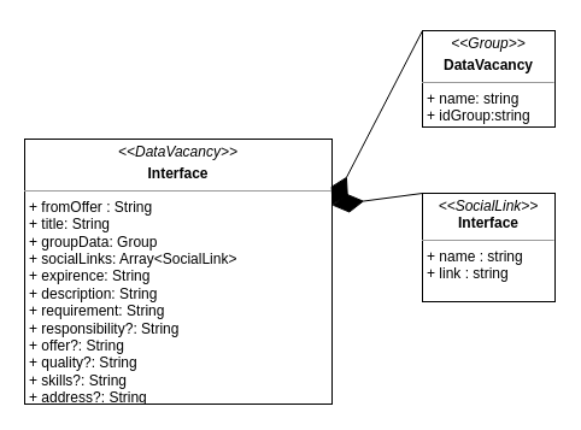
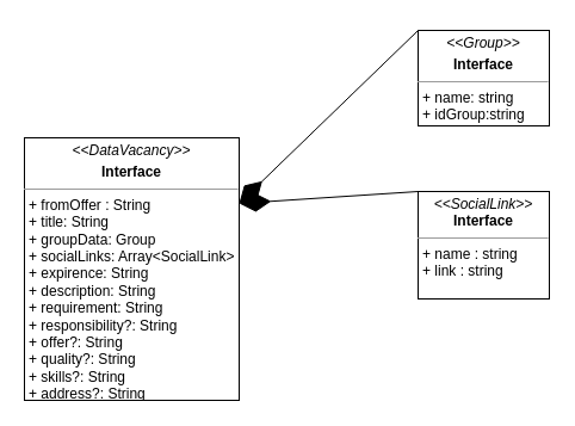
- <mxCell id="3" value="&lt;p style=&quot;margin: 0px ; margin-top: 4px ; text-align: center&quot;&gt;&lt;i&gt;&amp;lt;&amp;lt;Group&lt;/i&gt;&lt;i&gt;&amp;gt;&amp;gt;&lt;/i&gt;&lt;/p&gt;&lt;p style=&quot;margin: 0px ; margin-top: 4px ; text-align: center&quot;&gt;&lt;b&gt;DataVacancy&lt;/b&gt;&lt;/p&gt;&lt;hr size=&quot;1&quot;&gt;&lt;p style=&quot;margin: 0px ; margin-left: 4px&quot;&gt;+ name: string&lt;/p&gt;&lt;p style=&quot;margin: 0px ; margin-left: 4px&quot;&gt;+ idGroup:string&lt;/p&gt;" style="verticalAlign=top;align=left;overflow=fill;fontSize=12;fontFamily=Helvetica;html=1;" parent="1" vertex="1"><mxGeometry x="350" y="20" width="110" height="80" as="geometry" /></mxCell>
+ <mxCell id="3" value="&lt;p style=&quot;margin: 0px ; margin-top: 4px ; text-align: center&quot;&gt;&lt;i&gt;&amp;lt;&amp;lt;Group&lt;/i&gt;&lt;i&gt;&amp;gt;&amp;gt;&lt;/i&gt;&lt;/p&gt;&lt;p style=&quot;margin: 0px ; margin-top: 4px ; text-align: center&quot;&gt;&lt;b&gt;Interface&lt;/b&gt;&lt;/p&gt;&lt;hr size=&quot;1&quot;&gt;&lt;p style=&quot;margin: 0px ; margin-left: 4px&quot;&gt;+ name: string&lt;/p&gt;&lt;p style=&quot;margin: 0px ; margin-left: 4px&quot;&gt;+ idGroup:string&lt;/p&gt;" style="verticalAlign=top;align=left;overflow=fill;fontSize=12;fontFamily=Helvetica;html=1;" parent="1" vertex="1"><mxGeometry x="350" y="20" width="110" height="80" as="geometry" /></mxCell>
- <mxCell id="2" value="&lt;p style=&quot;margin: 0px ; margin-top: 4px ; text-align: center&quot;&gt;&lt;i&gt;&amp;lt;&amp;lt;DataVacancy&lt;/i&gt;&lt;i&gt;&amp;gt;&amp;gt;&lt;/i&gt;&lt;/p&gt;&lt;p style=&quot;margin: 0px ; margin-top: 4px ; text-align: center&quot;&gt;&lt;b&gt;Interface&lt;/b&gt;&lt;/p&gt;&lt;hr size=&quot;1&quot;&gt;&lt;p style=&quot;margin: 0px ; margin-left: 4px&quot;&gt;+ fromOffer : String&lt;/p&gt;&lt;p style=&quot;margin: 0px ; margin-left: 4px&quot;&gt;+ title: String&lt;/p&gt;&lt;p style=&quot;margin: 0px ; margin-left: 4px&quot;&gt;+ groupData: Group&lt;/p&gt;&lt;p style=&quot;margin: 0px ; margin-left: 4px&quot;&gt;+ socialLinks: Array&amp;lt;SocialLink&amp;gt;&lt;/p&gt;&lt;p style=&quot;margin: 0px ; margin-left: 4px&quot;&gt;+ expirence: String&lt;/p&gt;&lt;p style=&quot;margin: 0px ; margin-left: 4px&quot;&gt;+ description: String&lt;/p&gt;&lt;p style=&quot;margin: 0px ; margin-left: 4px&quot;&gt;+ requirement: String&lt;/p&gt;&lt;p style=&quot;margin: 0px ; margin-left: 4px&quot;&gt;+ responsibility?: String&lt;/p&gt;&lt;p style=&quot;margin: 0px ; margin-left: 4px&quot;&gt;+ offer?: String&lt;/p&gt;&lt;p style=&quot;margin: 0px ; margin-left: 4px&quot;&gt;+ quality?: String&lt;/p&gt;&lt;p style=&quot;margin: 0px ; margin-left: 4px&quot;&gt;+ skills?: String&lt;/p&gt;&lt;p style=&quot;margin: 0px ; margin-left: 4px&quot;&gt;+ address?: String&lt;/p&gt;" style="verticalAlign=top;align=left;overflow=fill;fontSize=12;fontFamily=Helvetica;html=1;" parent="1" vertex="1"><mxGeometry x="20" y="110" width="255" height="220" as="geometry" /></mxCell>
+ <mxCell id="2" value="&lt;p style=&quot;margin: 0px ; margin-top: 4px ; text-align: center&quot;&gt;&lt;i&gt;&amp;lt;&amp;lt;DataVacancy&lt;/i&gt;&lt;i&gt;&amp;gt;&amp;gt;&lt;/i&gt;&lt;/p&gt;&lt;p style=&quot;margin: 0px ; margin-top: 4px ; text-align: center&quot;&gt;&lt;b&gt;Interface&lt;/b&gt;&lt;/p&gt;&lt;hr size=&quot;1&quot;&gt;&lt;p style=&quot;margin: 0px ; margin-left: 4px&quot;&gt;+ fromOffer : String&lt;/p&gt;&lt;p style=&quot;margin: 0px ; margin-left: 4px&quot;&gt;+ title: String&lt;/p&gt;&lt;p style=&quot;margin: 0px ; margin-left: 4px&quot;&gt;+ groupData: Group&lt;/p&gt;&lt;p style=&quot;margin: 0px ; margin-left: 4px&quot;&gt;+ socialLinks: Array&amp;lt;SocialLink&amp;gt;&lt;/p&gt;&lt;p style=&quot;margin: 0px ; margin-left: 4px&quot;&gt;+ expirence: String&lt;/p&gt;&lt;p style=&quot;margin: 0px ; margin-left: 4px&quot;&gt;+ description: String&lt;/p&gt;&lt;p style=&quot;margin: 0px ; margin-left: 4px&quot;&gt;+ requirement: String&lt;/p&gt;&lt;p style=&quot;margin: 0px ; margin-left: 4px&quot;&gt;+ responsibility?: String&lt;/p&gt;&lt;p style=&quot;margin: 0px ; margin-left: 4px&quot;&gt;+ offer?: String&lt;/p&gt;&lt;p style=&quot;margin: 0px ; margin-left: 4px&quot;&gt;+ quality?: String&lt;/p&gt;&lt;p style=&quot;margin: 0px ; margin-left: 4px&quot;&gt;+ skills?: String&lt;/p&gt;&lt;p style=&quot;margin: 0px ; margin-left: 4px&quot;&gt;+ address?: String&lt;/p&gt;" style="verticalAlign=top;align=left;overflow=fill;fontSize=12;fontFamily=Helvetica;html=1;" parent="1" vertex="1"><mxGeometry x="20" y="110" width="180" height="220" as="geometry" /></mxCell>
